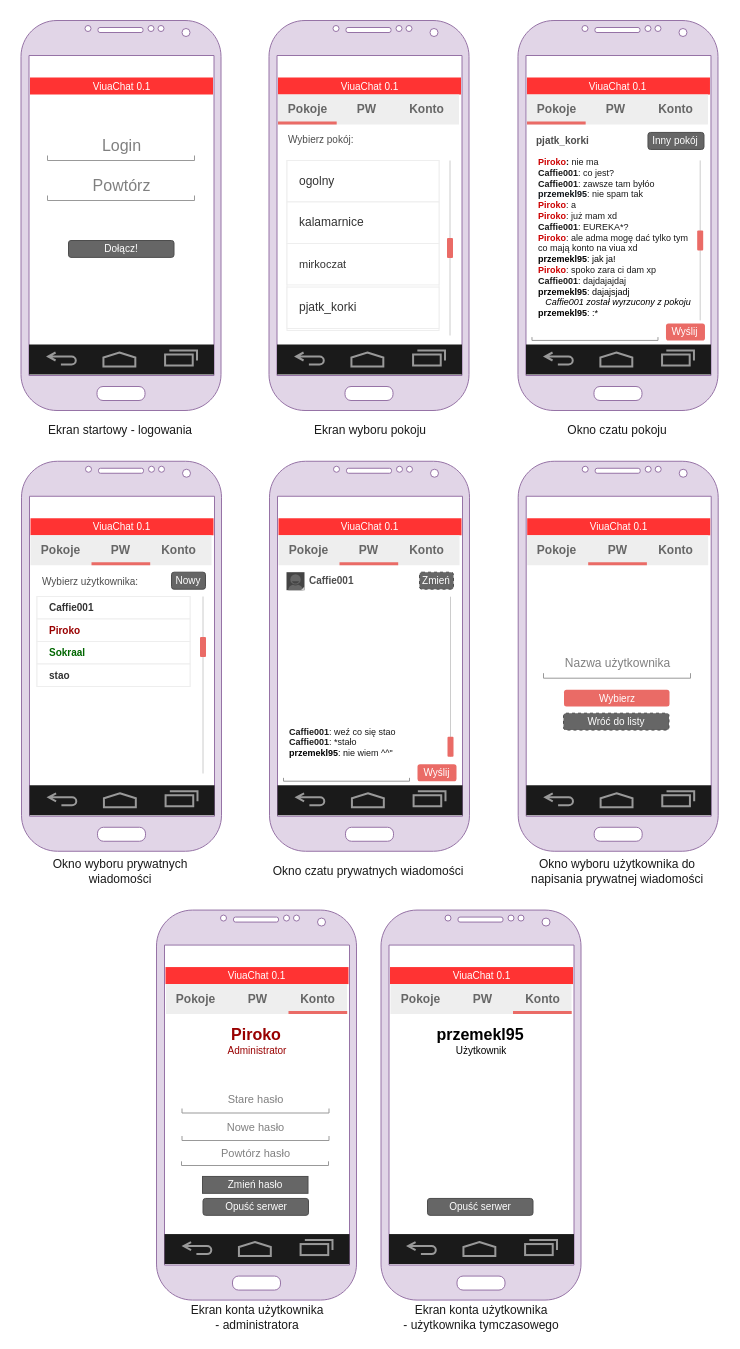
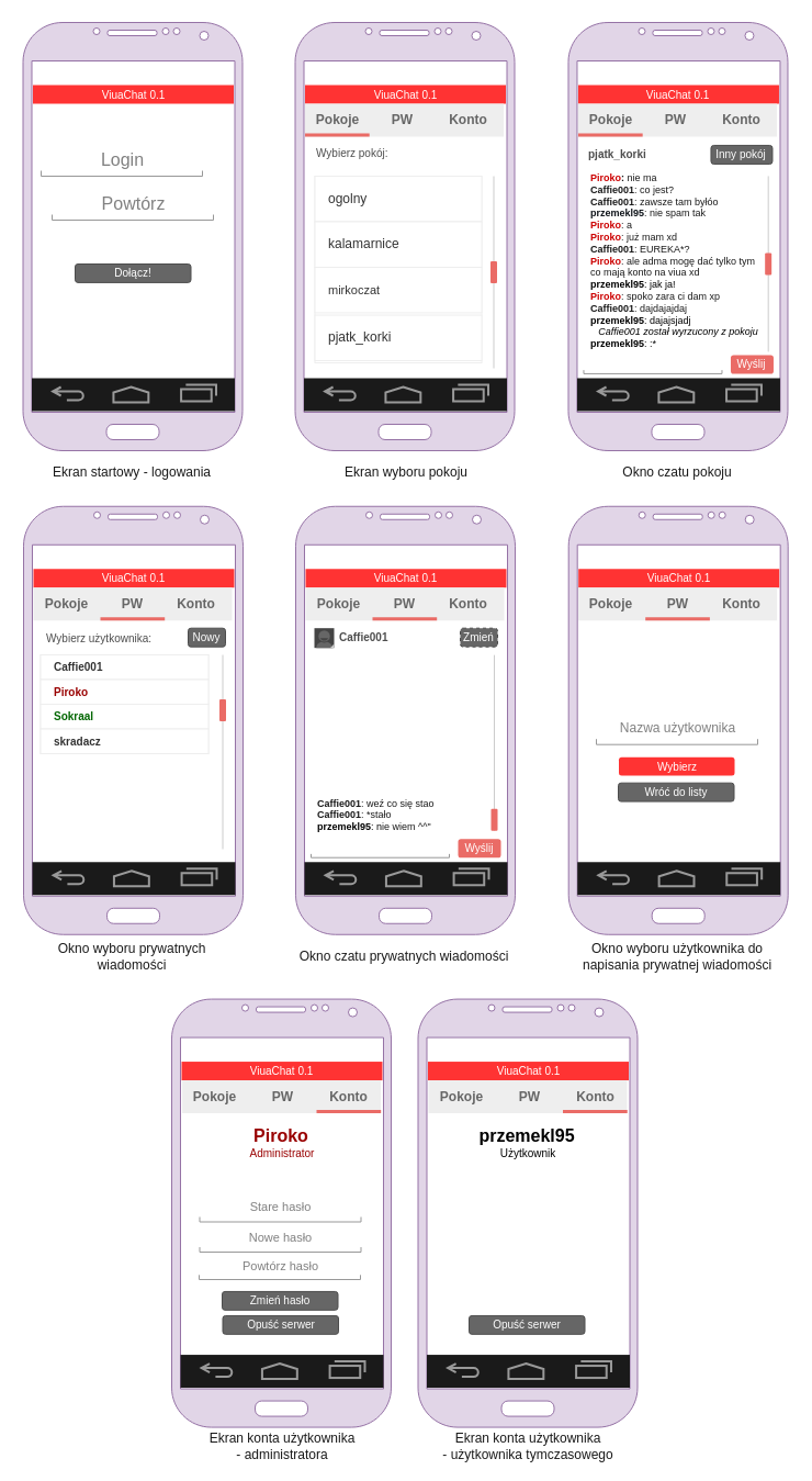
- <mxCell id="91" value="&lt;font style=&quot;font-size: 16px&quot;&gt;Login&lt;/font&gt;" style="strokeWidth=1;html=1;shadow=0;dashed=0;shape=mxgraph.android.textfield;align=center;strokeColor=#999999;fontColor=#808080;" parent="88" vertex="1"><mxGeometry x="27" y="110" width="147" height="30" as="geometry" /></mxCell>
+ <mxCell id="91" value="&lt;font style=&quot;font-size: 16px&quot;&gt;Login&lt;/font&gt;" style="strokeWidth=1;html=1;shadow=0;dashed=0;shape=mxgraph.android.textfield;align=center;strokeColor=#999999;fontColor=#808080;" parent="88" vertex="1"><mxGeometry x="17" y="110" width="147" height="30" as="geometry" /></mxCell>
- <mxCell id="20" value="&lt;b&gt;stao&lt;/b&gt;" style="strokeColor=inherit;fillColor=inherit;gradientColor=inherit;strokeWidth=1;html=1;shadow=0;dashed=0;shape=mxgraph.android.rrect;rSize=0;align=left;spacingLeft=10;fontSize=10;fontColor=#333333;" parent="16" vertex="1"><mxGeometry y="67.5" width="153" height="22.5" as="geometry" /></mxCell>
+ <mxCell id="20" value="&lt;b&gt;skradacz&lt;/b&gt;" style="strokeColor=inherit;fillColor=inherit;gradientColor=inherit;strokeWidth=1;html=1;shadow=0;dashed=0;shape=mxgraph.android.rrect;rSize=0;align=left;spacingLeft=10;fontSize=10;fontColor=#333333;" parent="16" vertex="1"><mxGeometry y="67.5" width="153" height="22.5" as="geometry" /></mxCell>
- <mxCell id="32" value="Wybierz" style="rounded=1;html=1;shadow=0;dashed=0;whiteSpace=wrap;fontSize=10;fillColor=#EA6B66;align=center;strokeColor=none;fontColor=#ffffff;" parent="21" vertex="1"><mxGeometry x="46.81" y="228.431" width="105.5" height="16.88" as="geometry" /></mxCell>
+ <mxCell id="32" value="Wybierz" style="rounded=1;html=1;shadow=0;dashed=0;whiteSpace=wrap;fontSize=10;fillColor=#ff3333;align=center;strokeColor=none;fontColor=#ffffff;" parent="21" vertex="1"><mxGeometry x="46.81" y="228.431" width="105.5" height="16.88" as="geometry" /></mxCell>
- <mxCell id="34" value="Wróć do listy" style="rounded=1;html=1;shadow=0;dashed=1;whiteSpace=wrap;fontSize=10;fillColor=#666666;align=center;strokeColor=#4D4D4D;fontColor=#ffffff;" parent="21" vertex="1"><mxGeometry x="46.31" y="251.931" width="105.5" height="16.88" as="geometry" /></mxCell>
+ <mxCell id="34" value="Wróć do listy" style="rounded=1;html=1;shadow=0;dashed=0;whiteSpace=wrap;fontSize=10;fillColor=#666666;align=center;strokeColor=#4D4D4D;fontColor=#ffffff;" parent="21" vertex="1"><mxGeometry x="46.31" y="251.931" width="105.5" height="16.88" as="geometry" /></mxCell>
- <mxCell id="111" value="Zmień hasło" style="html=1;shadow=0;dashed=0;whiteSpace=wrap;fontSize=10;fillColor=#666666;align=center;strokeColor=#4D4D4D;fontColor=#ffffff;rounded=0;" parent="98" vertex="1"><mxGeometry x="46" y="266.379" width="105.5" height="16.88" as="geometry" /></mxCell>
+ <mxCell id="111" value="Zmień hasło" style="rounded=1;html=1;shadow=0;dashed=0;whiteSpace=wrap;fontSize=10;fillColor=#666666;align=center;strokeColor=#4D4D4D;fontColor=#ffffff;" parent="98" vertex="1"><mxGeometry x="46" y="266.379" width="105.5" height="16.88" as="geometry" /></mxCell>
